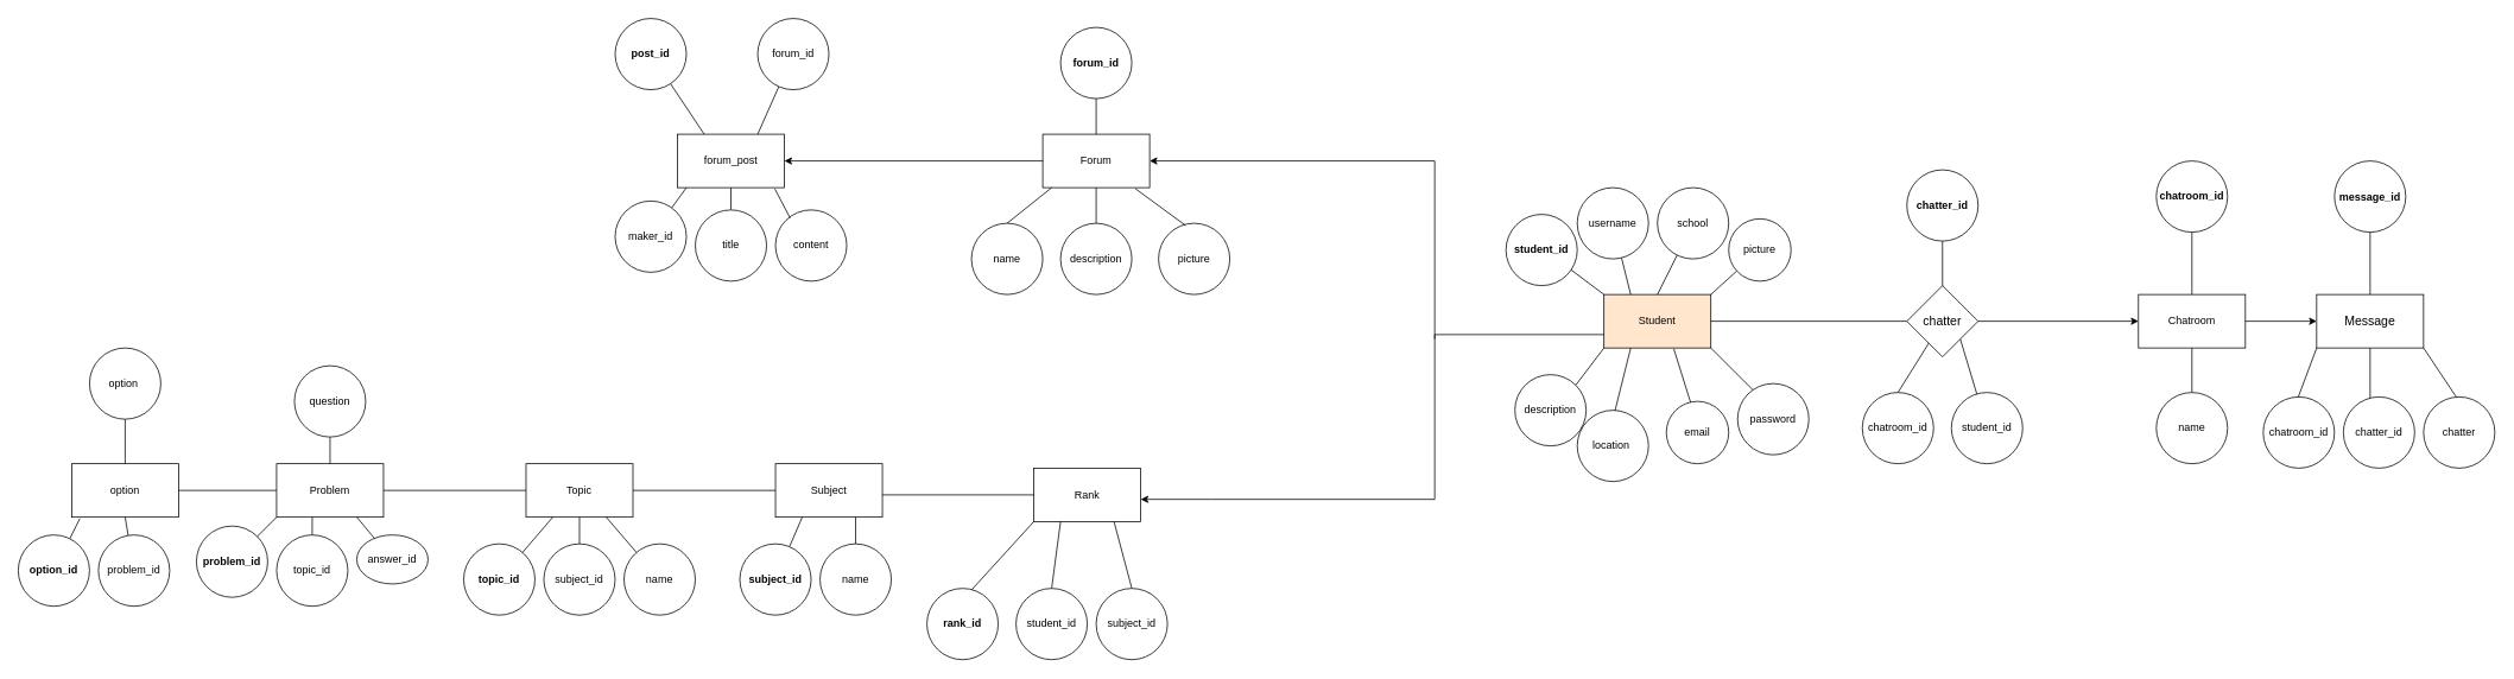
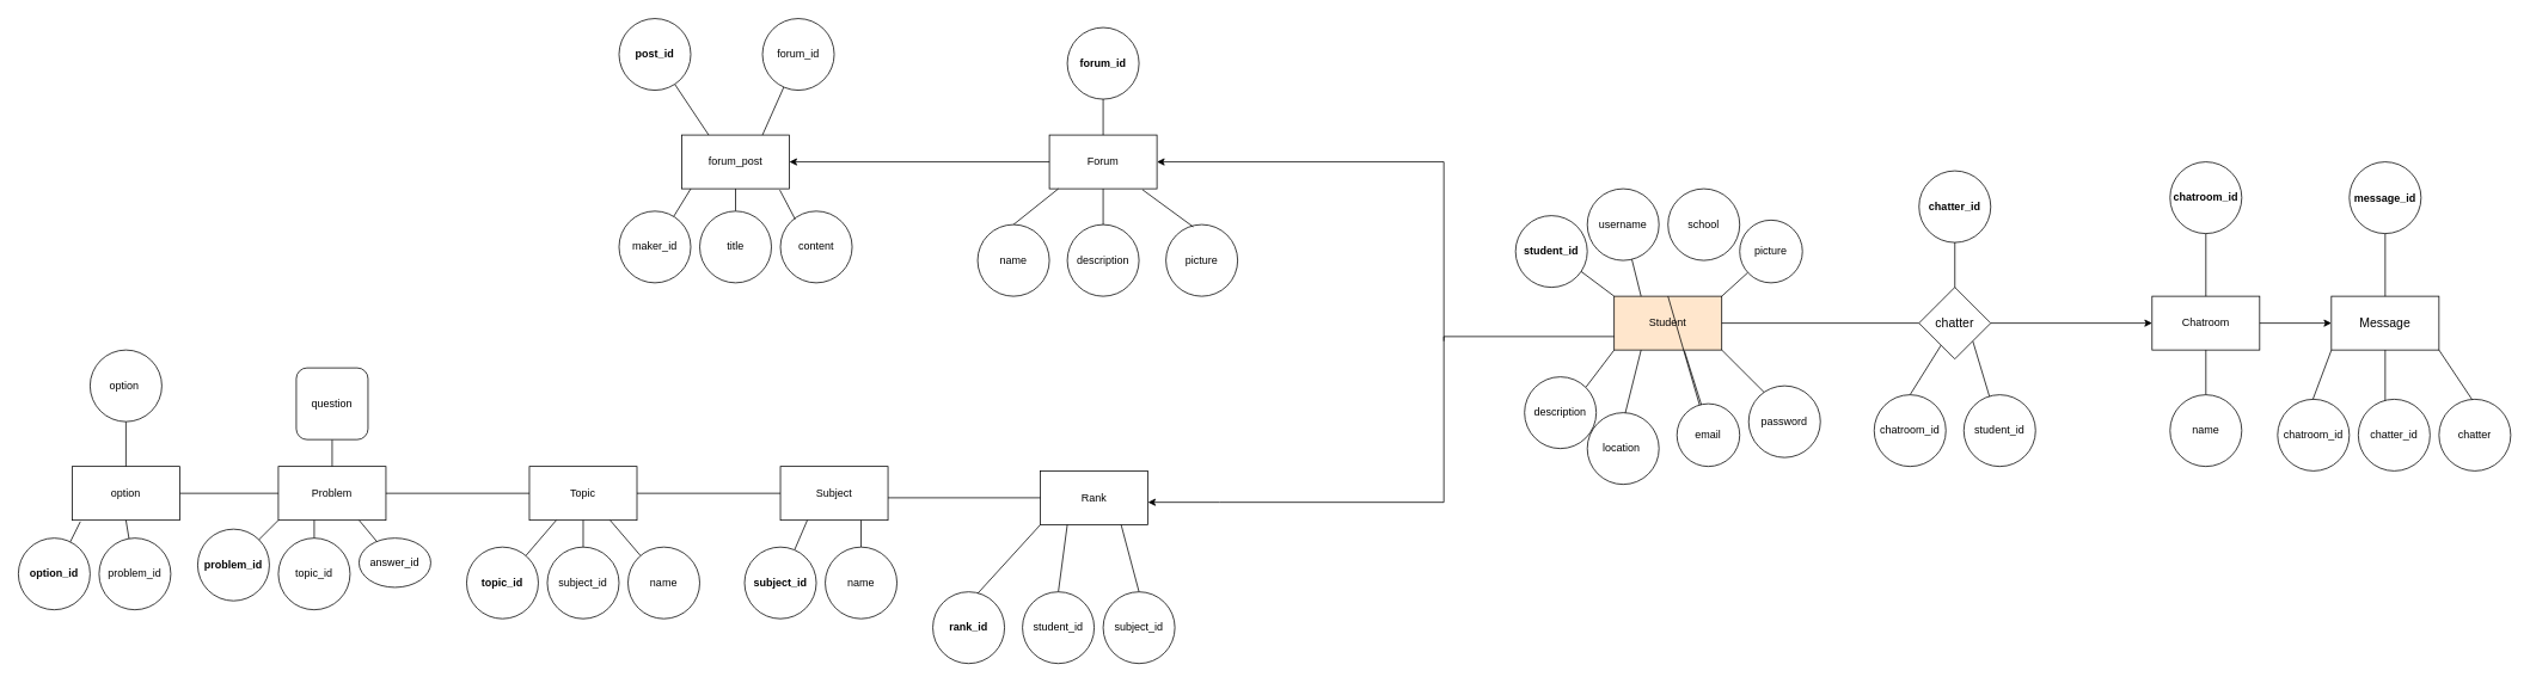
- <mxCell id="101" value="maker_id" style="ellipse;whiteSpace=wrap;html=1;aspect=fixed;" vertex="1" parent="1"><mxGeometry x="690" y="225" width="80" height="80" as="geometry" /></mxCell>
+ <mxCell id="101" value="maker_id" style="ellipse;whiteSpace=wrap;html=1;aspect=fixed;" vertex="1" parent="1"><mxGeometry x="690" y="235" width="80" height="80" as="geometry" /></mxCell>
- <mxCell id="7" value="" style="endArrow=none;html=1;rounded=0;exitX=0.5;exitY=0;exitDx=0;exitDy=0;" parent="1" source="2" target="8" edge="1"><mxGeometry width="50" height="50" relative="1" as="geometry"><mxPoint x="2010" y="450" as="sourcePoint" /><mxPoint x="1930" y="260" as="targetPoint" /></mxGeometry></mxCell>
+ <mxCell id="7" value="" style="endArrow=none;html=1;rounded=0;exitX=0.5;exitY=0;exitDx=0;exitDy=0;" parent="1" source="2" target="16" edge="1"><mxGeometry width="50" height="50" relative="1" as="geometry"><mxPoint x="2010" y="450" as="sourcePoint" /><mxPoint x="1930" y="260" as="targetPoint" /></mxGeometry></mxCell>
- <mxCell id="75" value="question" style="ellipse;whiteSpace=wrap;html=1;aspect=fixed;" vertex="1" parent="1"><mxGeometry x="330" y="410" width="80" height="80" as="geometry" /></mxCell>
+ <mxCell id="75" value="question" style="whiteSpace=wrap;html=1;aspect=fixed;rounded=1;" vertex="1" parent="1"><mxGeometry x="330" y="410" width="80" height="80" as="geometry" /></mxCell>
